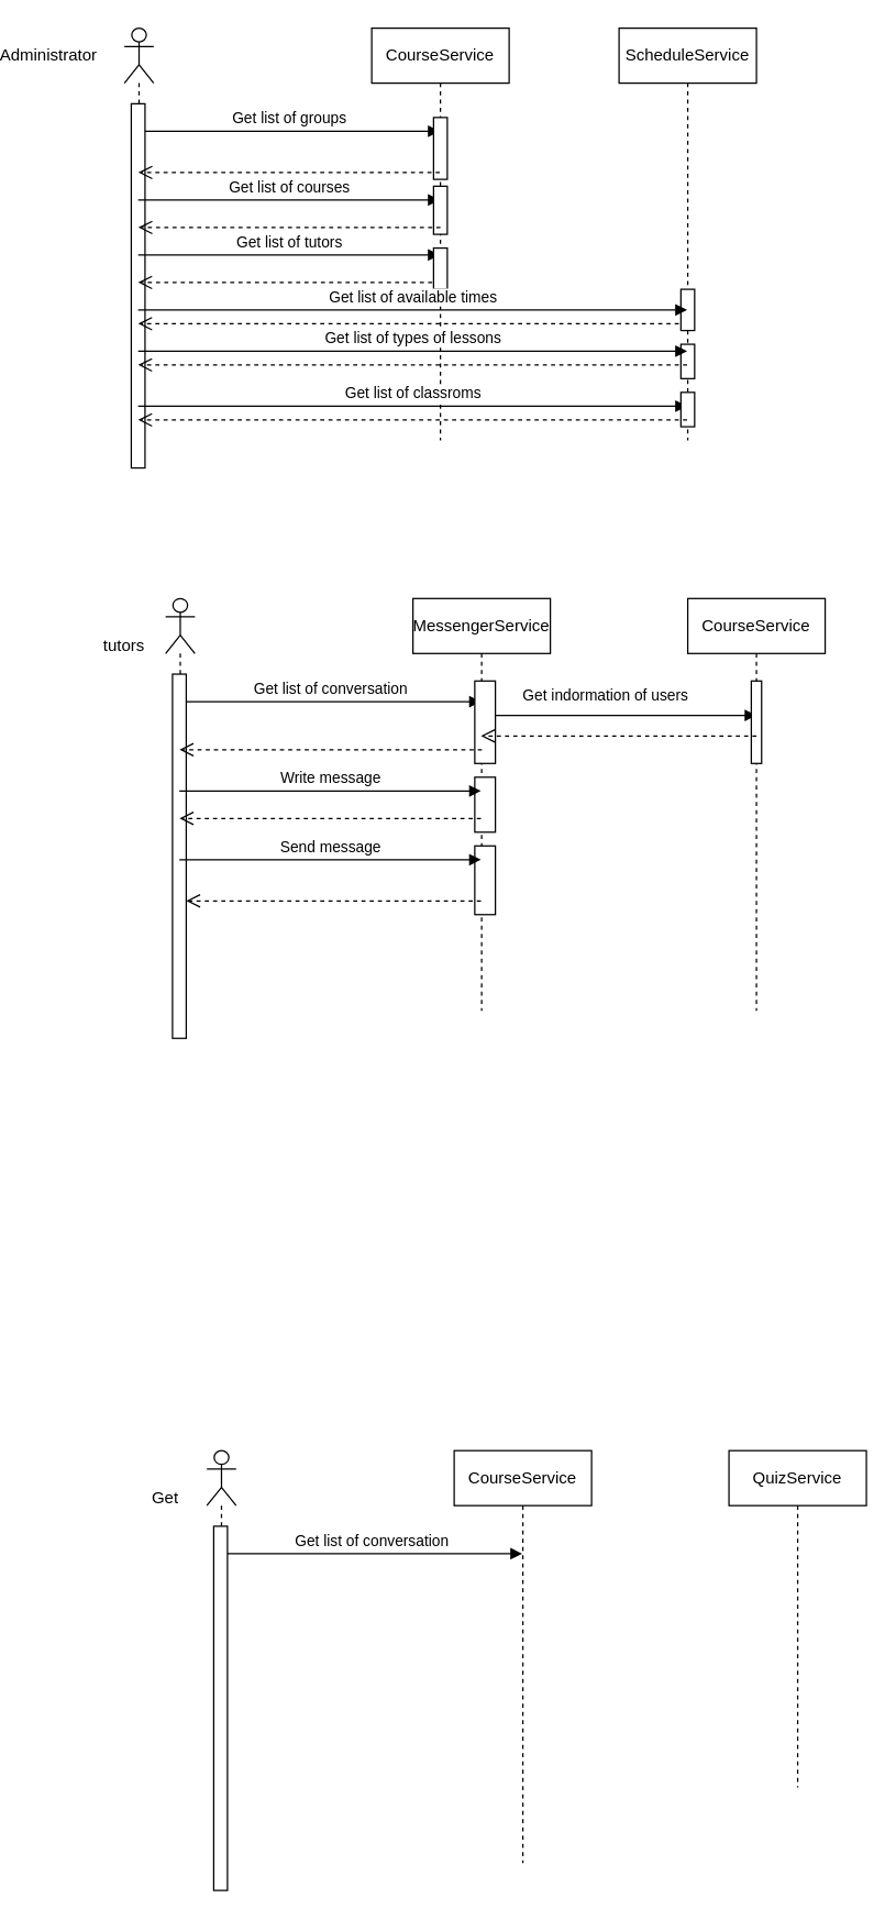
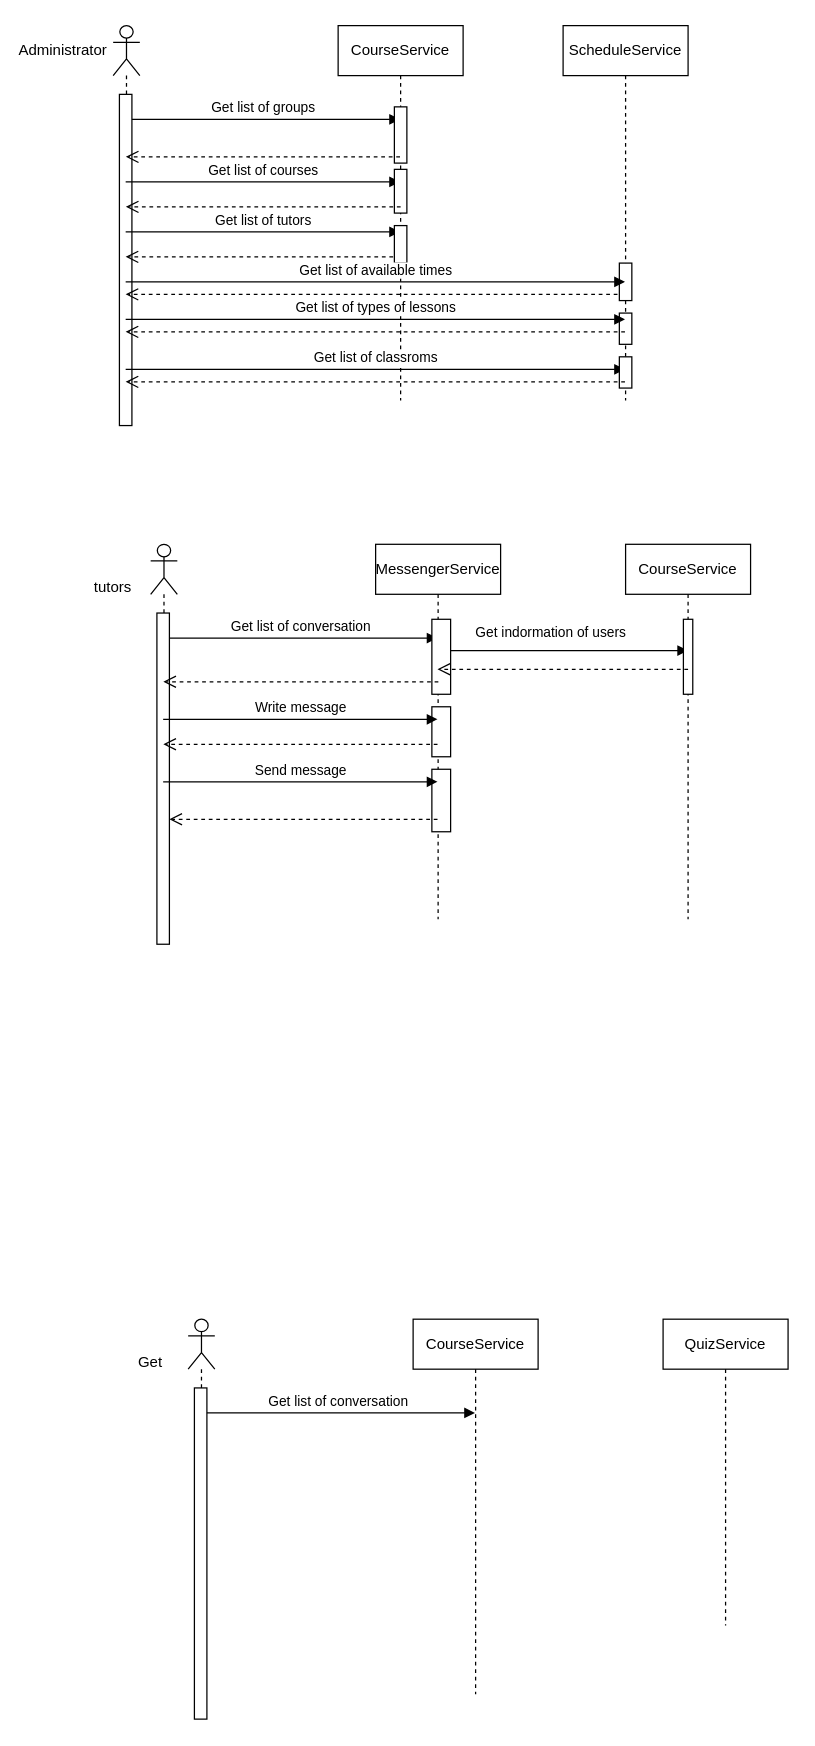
- <mxCell id="14" value="Administrator" style="text;html=1;strokeColor=none;fillColor=none;align=center;verticalAlign=middle;whiteSpace=wrap;rounded=0;" vertex="1" parent="1"><mxGeometry x="5" y="25" width="60" height="30" as="geometry" /></mxCell>
+ <mxCell id="14" value="Administrator" style="text;html=1;strokeColor=none;fillColor=none;align=center;verticalAlign=middle;whiteSpace=wrap;rounded=0;" vertex="1" parent="1"><mxGeometry x="20" y="25" width="60" height="30" as="geometry" /></mxCell>
